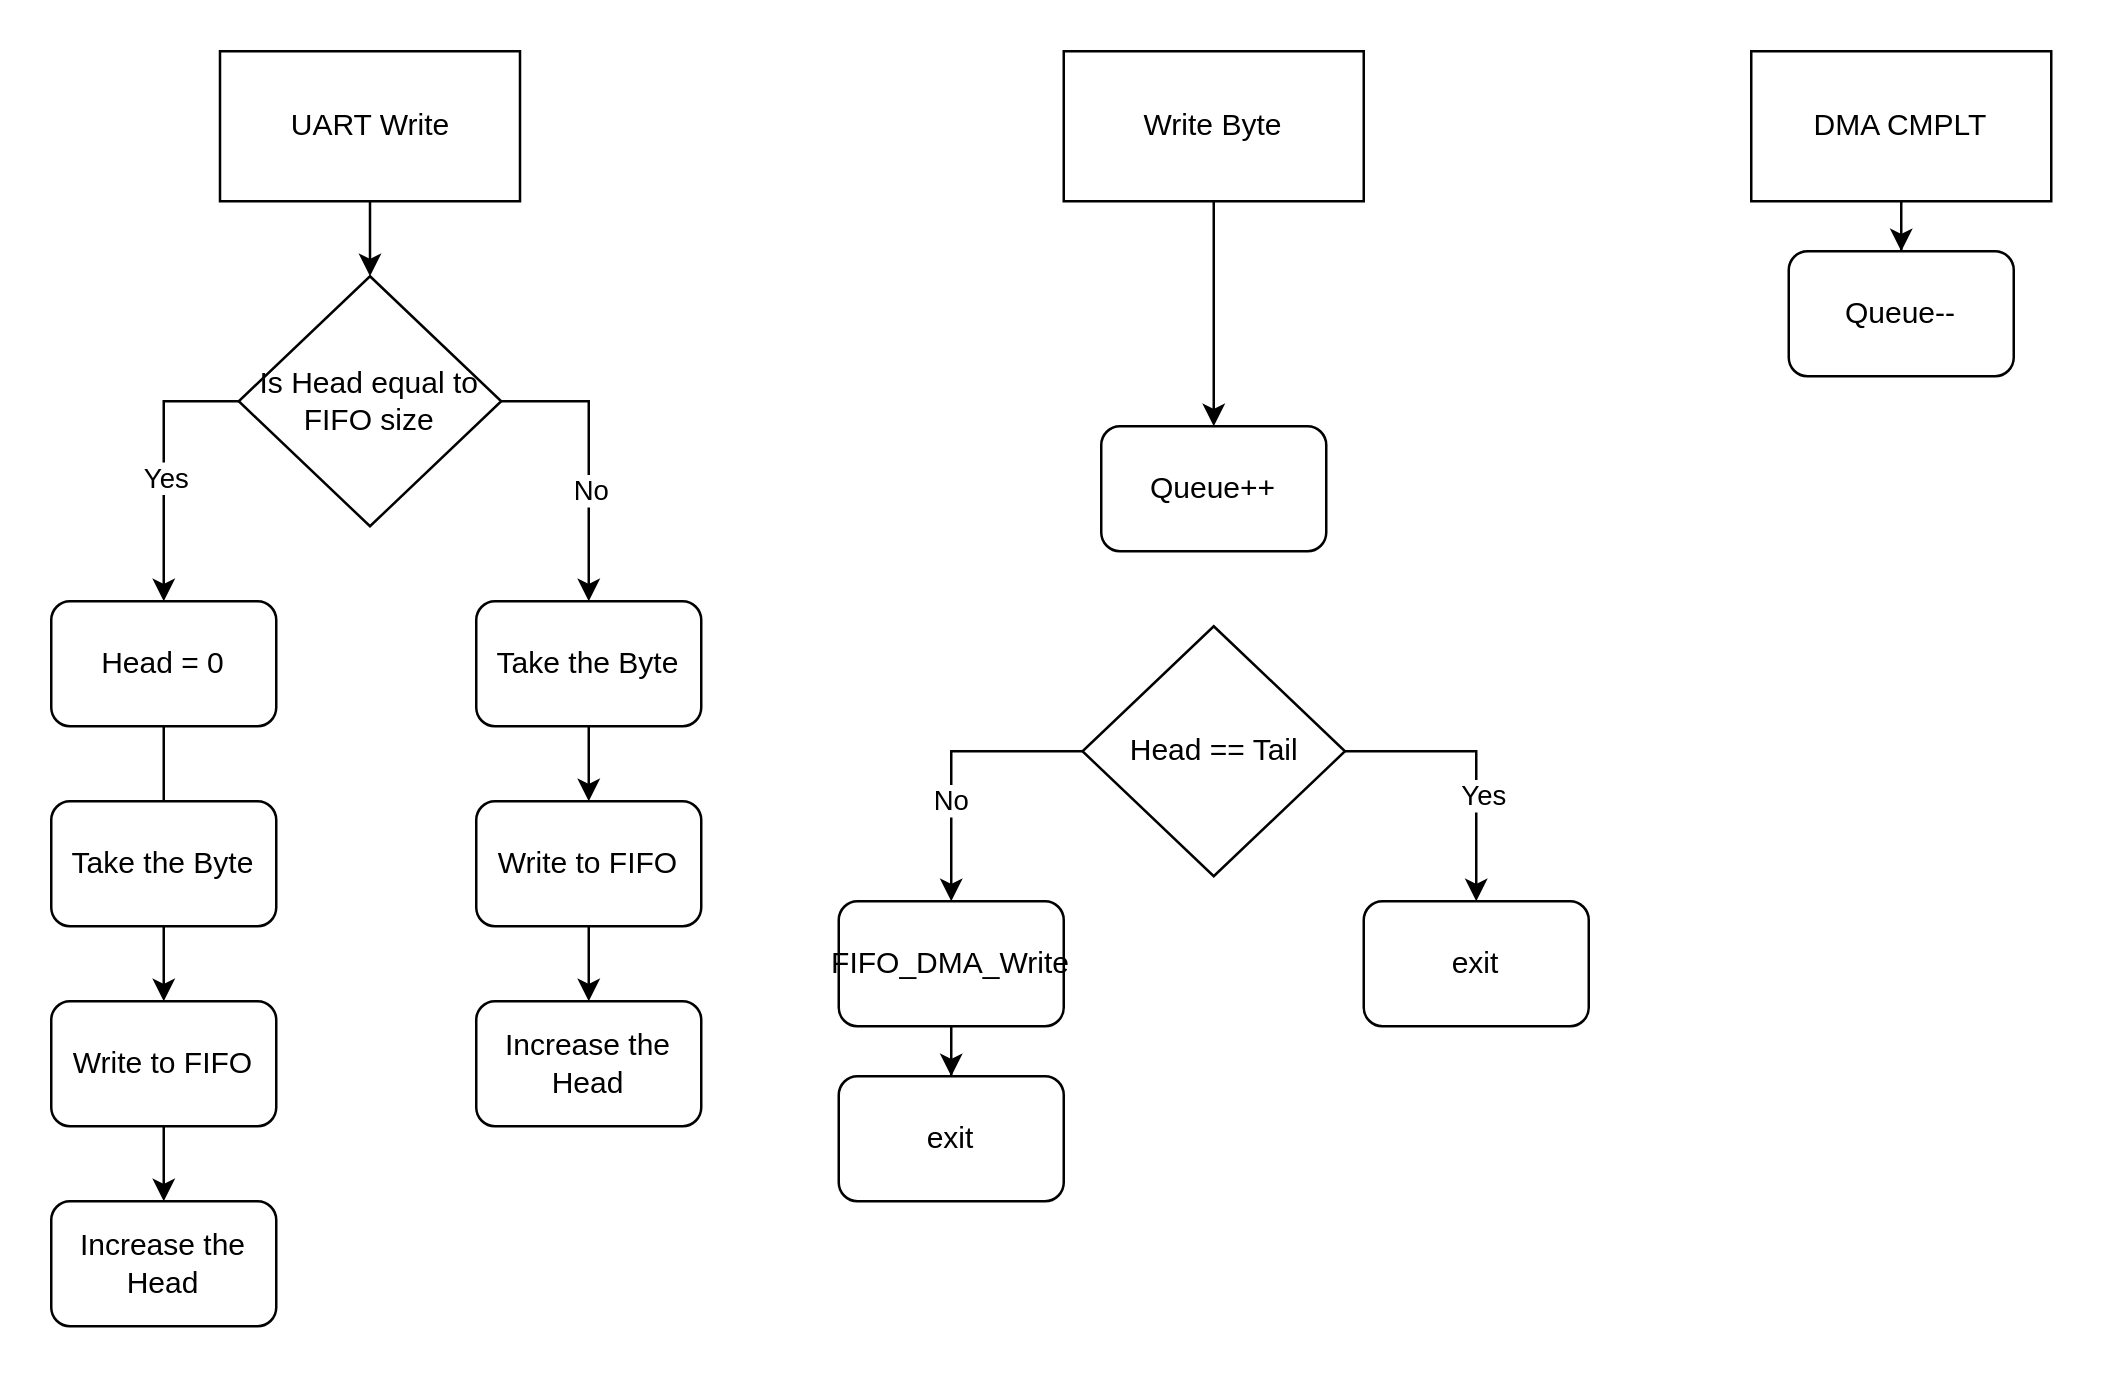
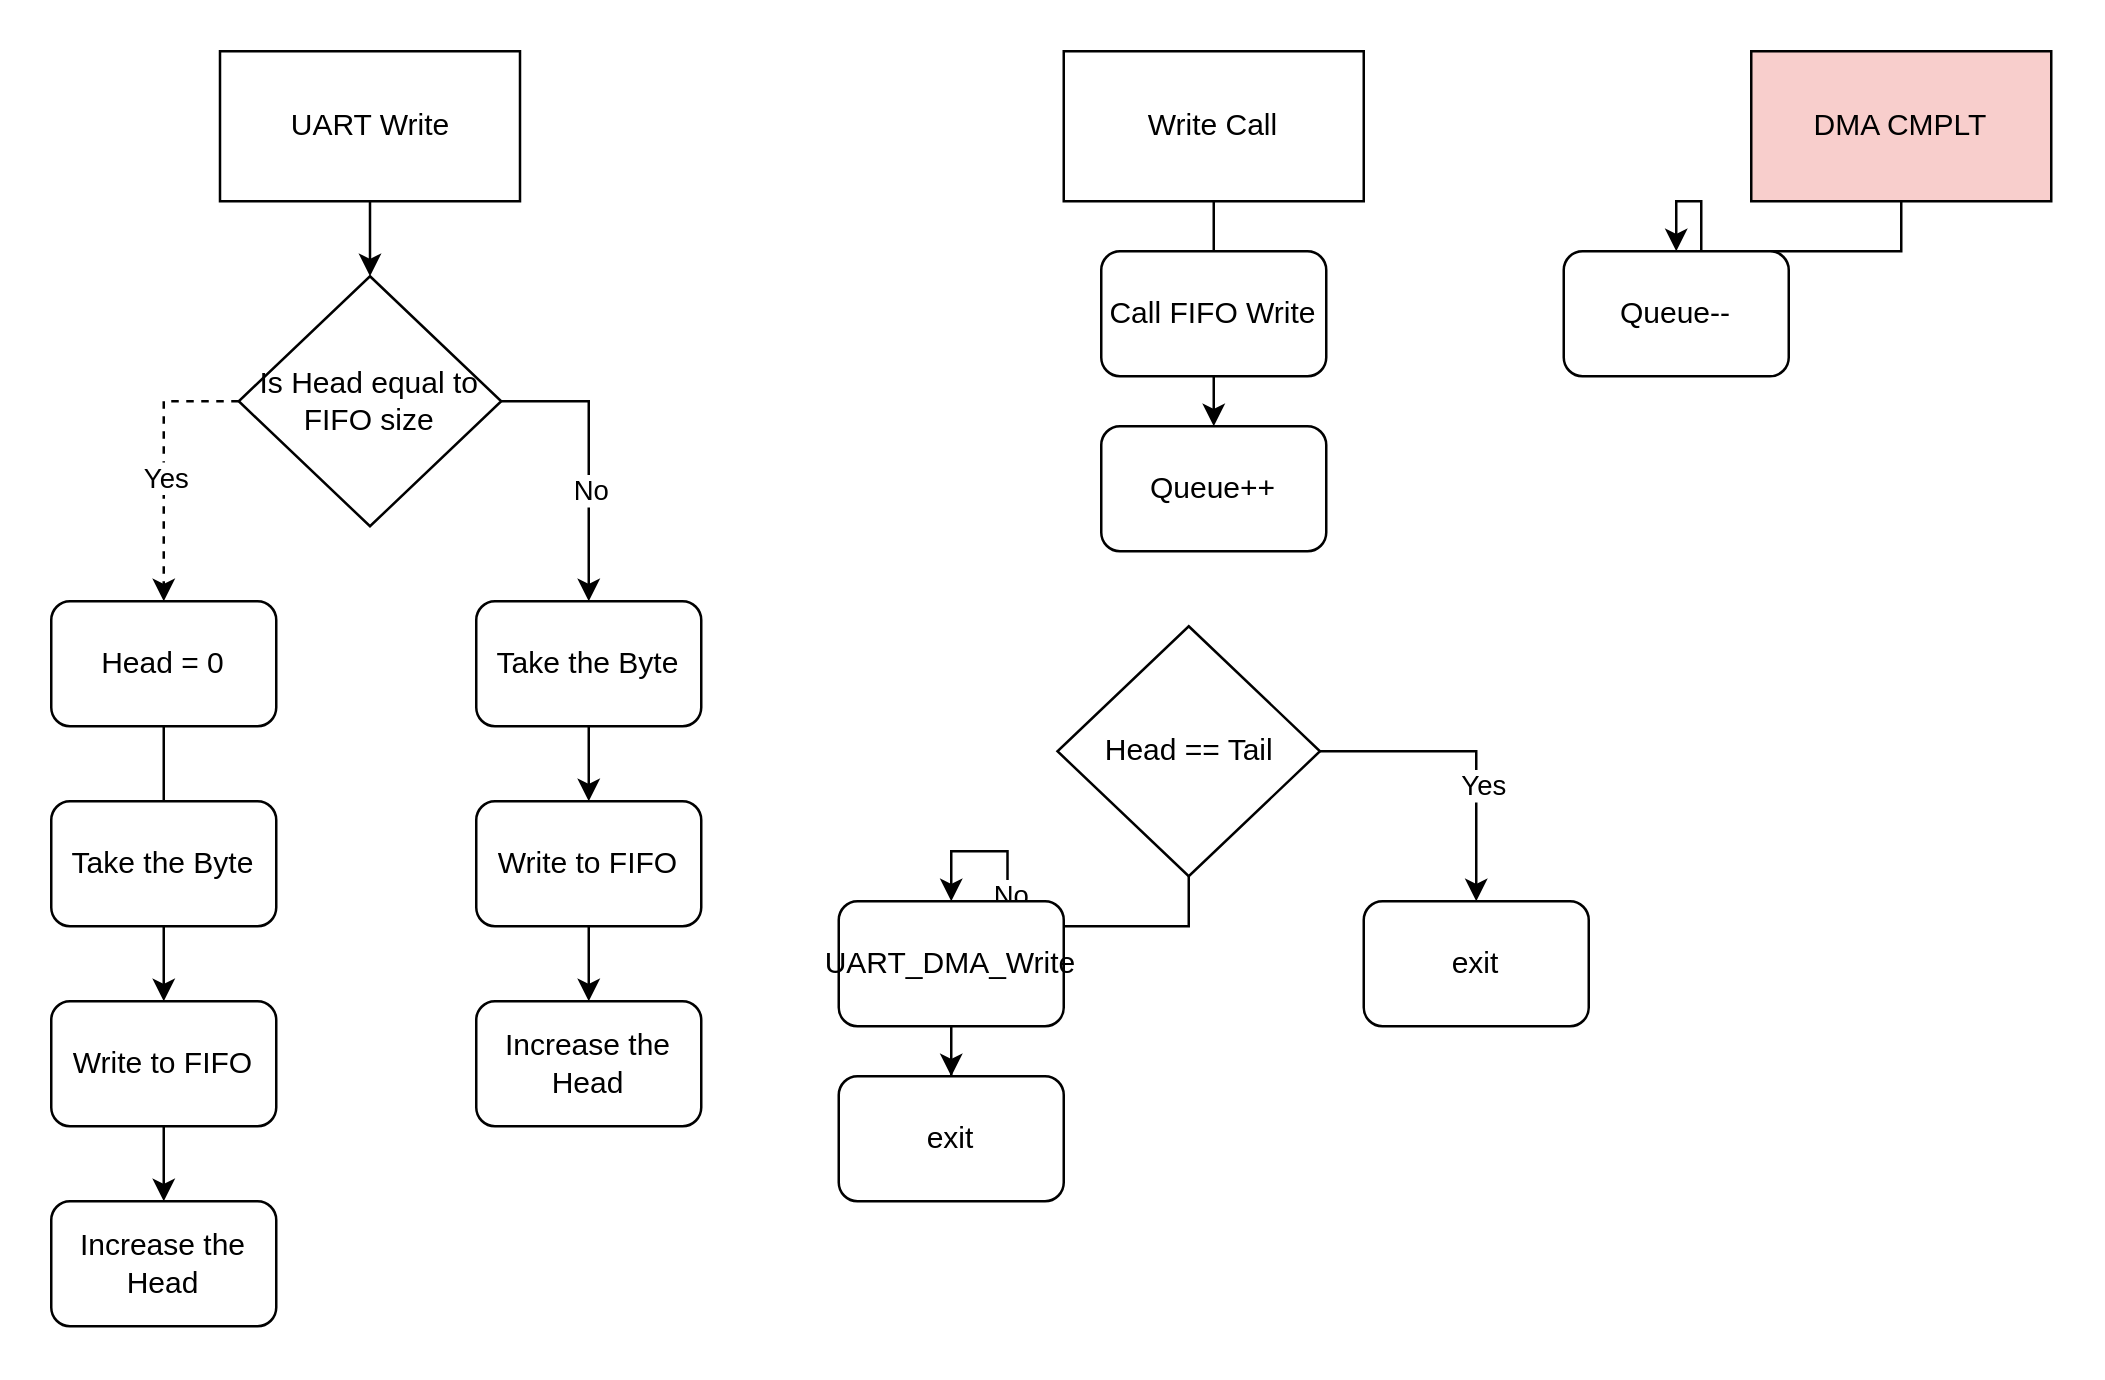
- <mxCell id="3" value="Write Byte" style="rounded=0;whiteSpace=wrap;html=1;" parent="1" vertex="1"><mxGeometry x="425" y="20" width="120" height="60" as="geometry" /></mxCell>
+ <mxCell id="3" value="Write Call" style="rounded=0;whiteSpace=wrap;html=1;" parent="1" vertex="1"><mxGeometry x="425" y="20" width="120" height="60" as="geometry" /></mxCell>
- <mxCell id="7" value="DMA CMPLT" style="rounded=0;whiteSpace=wrap;html=1;" parent="1" vertex="1"><mxGeometry x="700" y="20" width="120" height="60" as="geometry" /></mxCell>
+ <mxCell id="7" value="DMA CMPLT" style="rounded=0;whiteSpace=wrap;html=1;fillColor=#f8cecc;" parent="1" vertex="1"><mxGeometry x="700" y="20" width="120" height="60" as="geometry" /></mxCell>
+ <mxCell id="24" value="Call FIFO Write" style="rounded=1;whiteSpace=wrap;html=1;" vertex="1" parent="1"><mxGeometry x="440" y="100" width="90" height="50" as="geometry" /></mxCell>
- <mxCell id="35" value="Queue--" style="rounded=1;whiteSpace=wrap;html=1;" vertex="1" parent="1"><mxGeometry x="715" y="100" width="90" height="50" as="geometry" /></mxCell>
+ <mxCell id="35" value="Queue--" style="rounded=1;whiteSpace=wrap;html=1;" vertex="1" parent="1"><mxGeometry x="625" y="100" width="90" height="50" as="geometry" /></mxCell>
- <mxCell id="15" style="edgeStyle=orthogonalEdgeStyle;rounded=0;orthogonalLoop=1;jettySize=auto;html=1;exitX=0;exitY=0.5;exitDx=0;exitDy=0;entryX=0.5;entryY=0;entryDx=0;entryDy=0;" parent="1" source="17" target="19" edge="1"><mxGeometry relative="1" as="geometry" /></mxCell>
+ <mxCell id="15" style="edgeStyle=orthogonalEdgeStyle;rounded=0;orthogonalLoop=1;jettySize=auto;html=1;exitX=0;exitY=0.5;exitDx=0;exitDy=0;entryX=0.5;entryY=0;entryDx=0;entryDy=0;dashed=1;" parent="1" source="17" target="19" edge="1"><mxGeometry relative="1" as="geometry" /></mxCell>
- <mxCell id="30" value="Head == Tail" style="rhombus;whiteSpace=wrap;html=1;" vertex="1" parent="1"><mxGeometry x="432.5" y="250" width="105" height="100" as="geometry" /></mxCell>
+ <mxCell id="30" value="Head == Tail" style="rhombus;whiteSpace=wrap;html=1;" vertex="1" parent="1"><mxGeometry x="422.5" y="250" width="105" height="100" as="geometry" /></mxCell>
- <mxCell id="33" value="FIFO_DMA_Write" style="rounded=1;whiteSpace=wrap;html=1;" vertex="1" parent="1"><mxGeometry x="335" y="360" width="90" height="50" as="geometry" /></mxCell>
+ <mxCell id="33" value="UART_DMA_Write" style="rounded=1;whiteSpace=wrap;html=1;" vertex="1" parent="1"><mxGeometry x="335" y="360" width="90" height="50" as="geometry" /></mxCell>
